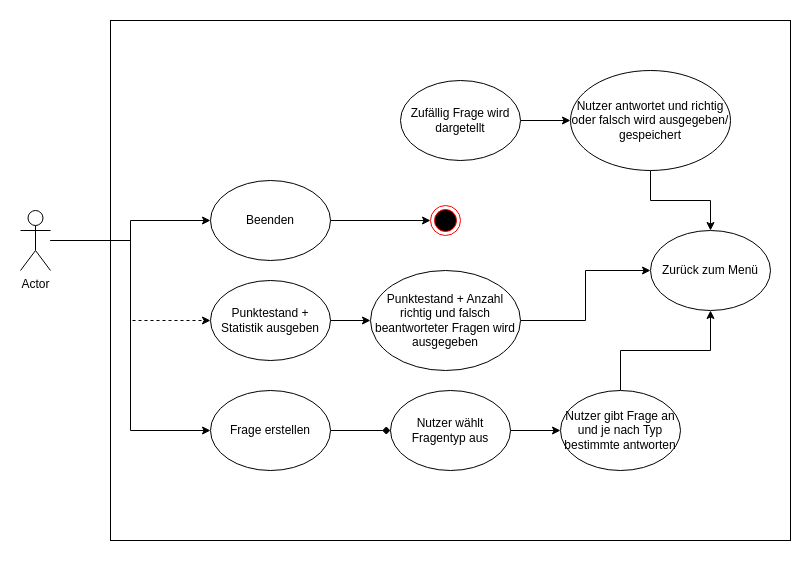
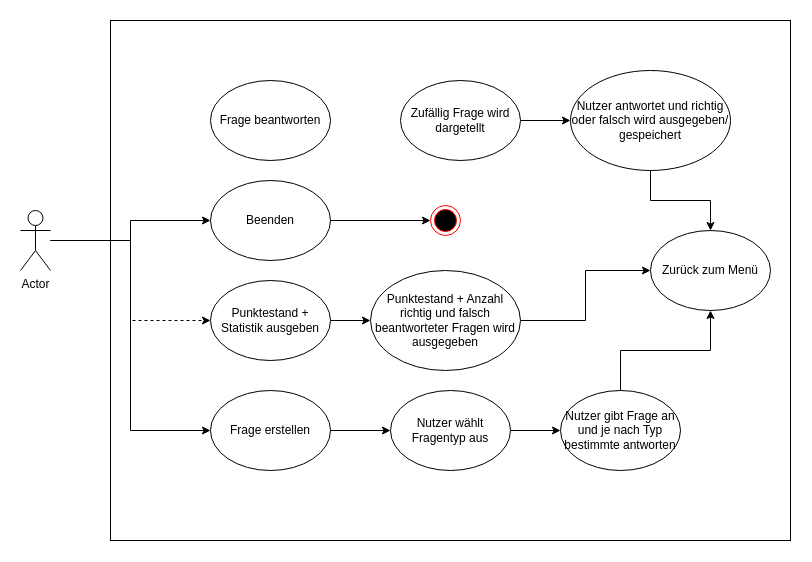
+ <mxCell id="7" value="Frage beantworten" style="ellipse;whiteSpace=wrap;html=1;" vertex="1" parent="1"><mxGeometry x="210" y="80" width="120" height="80" as="geometry" /></mxCell>
- <mxCell id="8" style="edgeStyle=orthogonalEdgeStyle;rounded=0;orthogonalLoop=1;jettySize=auto;html=1;entryX=0;entryY=0.5;entryDx=0;entryDy=0;endArrow=diamond;" edge="1" parent="1" source="9" target="19"><mxGeometry relative="1" as="geometry" /></mxCell>
+ <mxCell id="8" style="edgeStyle=orthogonalEdgeStyle;rounded=0;orthogonalLoop=1;jettySize=auto;html=1;entryX=0;entryY=0.5;entryDx=0;entryDy=0;" edge="1" parent="1" source="9" target="19"><mxGeometry relative="1" as="geometry" /></mxCell>
